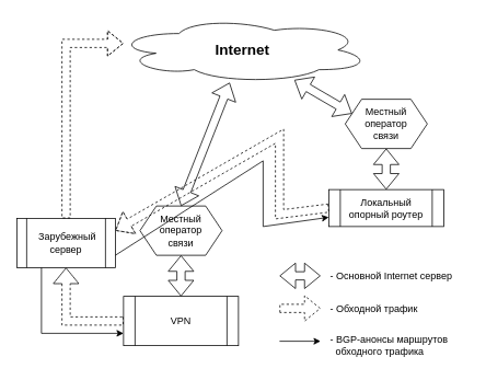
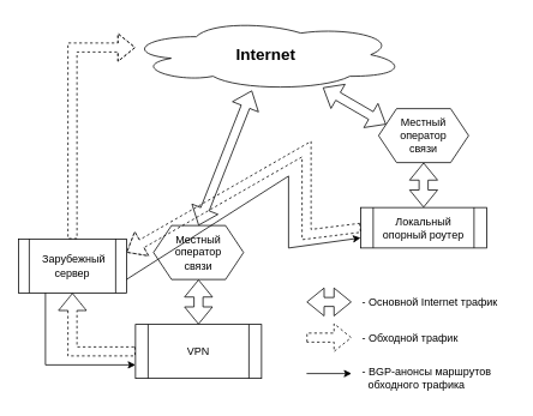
- <mxCell id="20" value="- Основной Internet сервер" style="text;html=1;align=left;verticalAlign=middle;whiteSpace=wrap;rounded=0;" vertex="1" parent="1"><mxGeometry x="400" y="320" width="170" height="30" as="geometry" /></mxCell>
+ <mxCell id="20" value="- Основной Internet трафик" style="text;html=1;align=left;verticalAlign=middle;whiteSpace=wrap;rounded=0;" vertex="1" parent="1"><mxGeometry x="400" y="320" width="170" height="30" as="geometry" /></mxCell>
